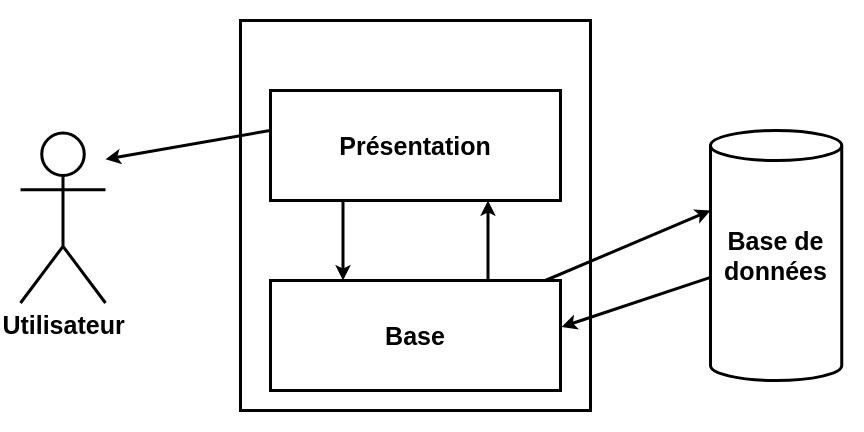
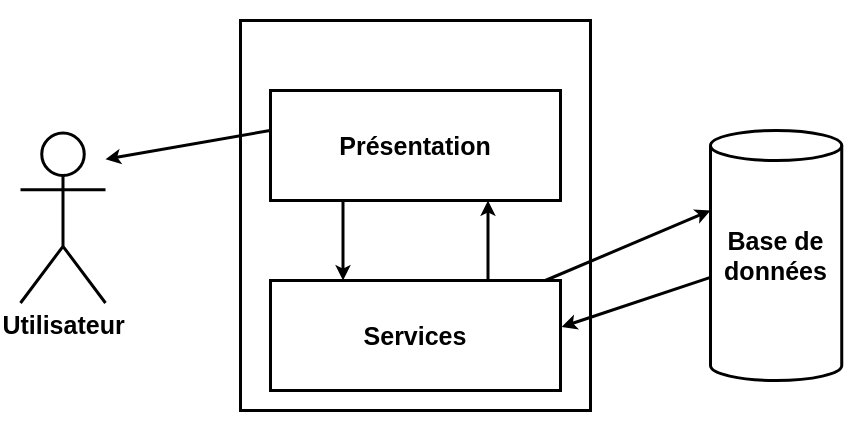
- <mxCell id="7" value="&lt;font style=&quot;font-size: 25px;&quot;&gt;&lt;b style=&quot;font-size: 25px;&quot;&gt;Base&lt;/b&gt;&lt;/font&gt;" style="rounded=0;whiteSpace=wrap;html=1;strokeWidth=3;fillColor=none;fontSize=25;" vertex="1" parent="1"><mxGeometry x="270" y="280" width="290" height="110" as="geometry" /></mxCell>
+ <mxCell id="7" value="&lt;font style=&quot;font-size: 25px;&quot;&gt;&lt;b style=&quot;font-size: 25px;&quot;&gt;Services&lt;/b&gt;&lt;/font&gt;" style="rounded=0;whiteSpace=wrap;html=1;strokeWidth=3;fillColor=none;fontSize=25;" vertex="1" parent="1"><mxGeometry x="270" y="280" width="290" height="110" as="geometry" /></mxCell>
